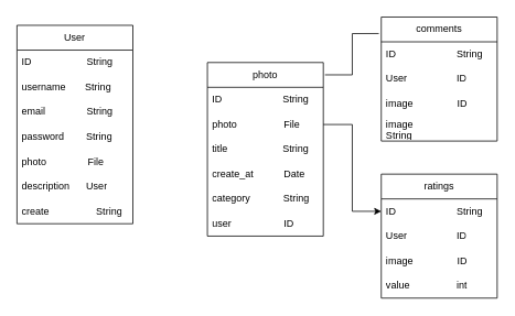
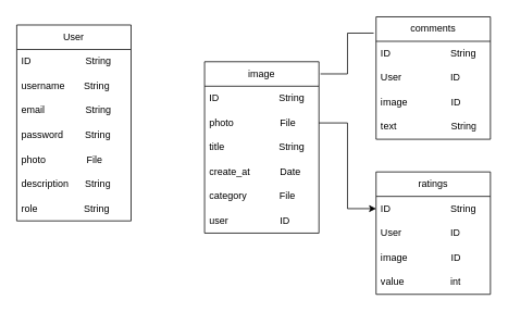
- <mxCell id="10" value="photo" style="swimlane;fontStyle=0;childLayout=stackLayout;horizontal=1;startSize=30;horizontalStack=0;resizeParent=1;resizeParentMax=0;resizeLast=0;collapsible=1;marginBottom=0;whiteSpace=wrap;html=1;" vertex="1" parent="1"><mxGeometry x="250" y="75" width="140" height="210" as="geometry" /></mxCell>
+ <mxCell id="10" value="image" style="swimlane;fontStyle=0;childLayout=stackLayout;horizontal=1;startSize=30;horizontalStack=0;resizeParent=1;resizeParentMax=0;resizeLast=0;collapsible=1;marginBottom=0;whiteSpace=wrap;html=1;" vertex="1" parent="1"><mxGeometry x="250" y="75" width="140" height="210" as="geometry" /></mxCell>
- <mxCell id="21" value="image&amp;nbsp; &amp;nbsp; &amp;nbsp; &amp;nbsp; &amp;nbsp; &amp;nbsp; &amp;nbsp; &amp;nbsp; &amp;nbsp; &amp;nbsp; String" style="text;strokeColor=none;fillColor=none;align=left;verticalAlign=middle;spacingLeft=4;spacingRight=4;overflow=hidden;points=[[0,0.5],[1,0.5]];portConstraint=eastwest;rotatable=0;whiteSpace=wrap;html=1;" vertex="1" parent="17"><mxGeometry y="120" width="140" height="30" as="geometry" /></mxCell>
+ <mxCell id="21" value="text&amp;nbsp; &amp;nbsp; &amp;nbsp; &amp;nbsp; &amp;nbsp; &amp;nbsp; &amp;nbsp; &amp;nbsp; &amp;nbsp; &amp;nbsp; String" style="text;strokeColor=none;fillColor=none;align=left;verticalAlign=middle;spacingLeft=4;spacingRight=4;overflow=hidden;points=[[0,0.5],[1,0.5]];portConstraint=eastwest;rotatable=0;whiteSpace=wrap;html=1;" vertex="1" parent="17"><mxGeometry y="120" width="140" height="30" as="geometry" /></mxCell>
- <mxCell id="8" value="description&amp;nbsp; &amp;nbsp; &amp;nbsp; User" style="text;strokeColor=none;fillColor=none;align=left;verticalAlign=middle;spacingLeft=4;spacingRight=4;overflow=hidden;points=[[0,0.5],[1,0.5]];portConstraint=eastwest;rotatable=0;whiteSpace=wrap;html=1;" vertex="1" parent="2"><mxGeometry y="180" width="140" height="30" as="geometry" /></mxCell>
+ <mxCell id="8" value="description&amp;nbsp; &amp;nbsp; &amp;nbsp; String" style="text;strokeColor=none;fillColor=none;align=left;verticalAlign=middle;spacingLeft=4;spacingRight=4;overflow=hidden;points=[[0,0.5],[1,0.5]];portConstraint=eastwest;rotatable=0;whiteSpace=wrap;html=1;" vertex="1" parent="2"><mxGeometry y="180" width="140" height="30" as="geometry" /></mxCell>
- <mxCell id="15" value="category&amp;nbsp; &amp;nbsp; &amp;nbsp; &amp;nbsp; &amp;nbsp; &amp;nbsp; String" style="text;strokeColor=none;fillColor=none;align=left;verticalAlign=middle;spacingLeft=4;spacingRight=4;overflow=hidden;points=[[0,0.5],[1,0.5]];portConstraint=eastwest;rotatable=0;whiteSpace=wrap;html=1;" vertex="1" parent="10"><mxGeometry y="150" width="140" height="30" as="geometry" /></mxCell>
+ <mxCell id="15" value="category&amp;nbsp; &amp;nbsp; &amp;nbsp; &amp;nbsp; &amp;nbsp; &amp;nbsp; File" style="text;strokeColor=none;fillColor=none;align=left;verticalAlign=middle;spacingLeft=4;spacingRight=4;overflow=hidden;points=[[0,0.5],[1,0.5]];portConstraint=eastwest;rotatable=0;whiteSpace=wrap;html=1;" vertex="1" parent="10"><mxGeometry y="150" width="140" height="30" as="geometry" /></mxCell>
- <mxCell id="9" value="create&amp;nbsp; &amp;nbsp; &amp;nbsp; &amp;nbsp; &amp;nbsp; &amp;nbsp; &amp;nbsp; &amp;nbsp; &amp;nbsp;String" style="text;strokeColor=none;fillColor=none;align=left;verticalAlign=middle;spacingLeft=4;spacingRight=4;overflow=hidden;points=[[0,0.5],[1,0.5]];portConstraint=eastwest;rotatable=0;whiteSpace=wrap;html=1;" vertex="1" parent="2"><mxGeometry y="210" width="140" height="30" as="geometry" /></mxCell>
+ <mxCell id="9" value="role&amp;nbsp; &amp;nbsp; &amp;nbsp; &amp;nbsp; &amp;nbsp; &amp;nbsp; &amp;nbsp; &amp;nbsp; &amp;nbsp;String" style="text;strokeColor=none;fillColor=none;align=left;verticalAlign=middle;spacingLeft=4;spacingRight=4;overflow=hidden;points=[[0,0.5],[1,0.5]];portConstraint=eastwest;rotatable=0;whiteSpace=wrap;html=1;" vertex="1" parent="2"><mxGeometry y="210" width="140" height="30" as="geometry" /></mxCell>
